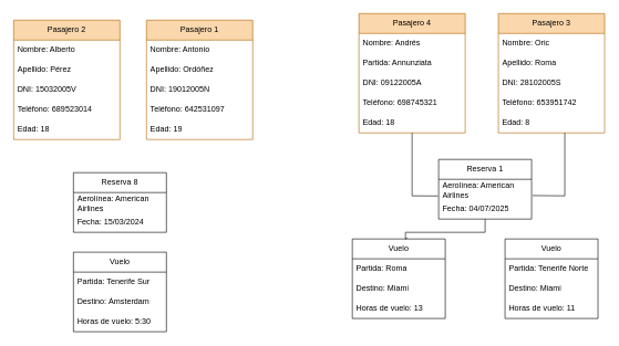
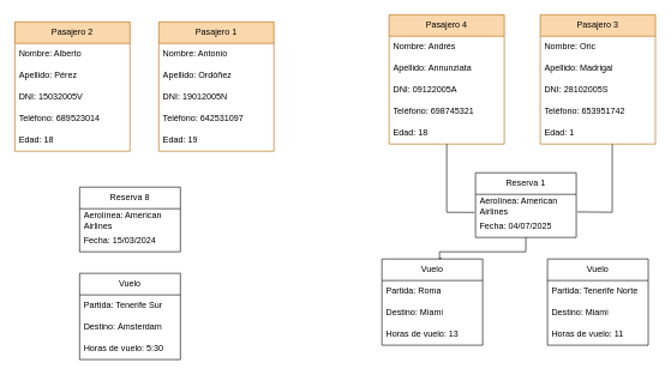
- <mxCell id="22" value="Partida: Annunziata" style="text;strokeColor=none;fillColor=none;align=left;verticalAlign=middle;spacingLeft=4;spacingRight=4;overflow=hidden;points=[[0,0.5],[1,0.5]];portConstraint=eastwest;rotatable=0;whiteSpace=wrap;html=1;" vertex="1" parent="20"><mxGeometry y="60" width="160" height="30" as="geometry" /></mxCell>
+ <mxCell id="22" value="Apellido: Annunziata" style="text;strokeColor=none;fillColor=none;align=left;verticalAlign=middle;spacingLeft=4;spacingRight=4;overflow=hidden;points=[[0,0.5],[1,0.5]];portConstraint=eastwest;rotatable=0;whiteSpace=wrap;html=1;" vertex="1" parent="20"><mxGeometry y="60" width="160" height="30" as="geometry" /></mxCell>
- <mxCell id="16" value="Apellido: Roma" style="text;strokeColor=none;fillColor=none;align=left;verticalAlign=middle;spacingLeft=4;spacingRight=4;overflow=hidden;points=[[0,0.5],[1,0.5]];portConstraint=eastwest;rotatable=0;whiteSpace=wrap;html=1;" vertex="1" parent="14"><mxGeometry y="60" width="160" height="30" as="geometry" /></mxCell>
+ <mxCell id="16" value="Apellido: Madrigal" style="text;strokeColor=none;fillColor=none;align=left;verticalAlign=middle;spacingLeft=4;spacingRight=4;overflow=hidden;points=[[0,0.5],[1,0.5]];portConstraint=eastwest;rotatable=0;whiteSpace=wrap;html=1;" vertex="1" parent="14"><mxGeometry y="60" width="160" height="30" as="geometry" /></mxCell>
- <mxCell id="19" value="Edad: 8" style="text;strokeColor=none;fillColor=none;align=left;verticalAlign=middle;spacingLeft=4;spacingRight=4;overflow=hidden;points=[[0,0.5],[1,0.5]];portConstraint=eastwest;rotatable=0;whiteSpace=wrap;html=1;" vertex="1" parent="14"><mxGeometry y="150" width="160" height="30" as="geometry" /></mxCell>
+ <mxCell id="19" value="Edad: 1" style="text;strokeColor=none;fillColor=none;align=left;verticalAlign=middle;spacingLeft=4;spacingRight=4;overflow=hidden;points=[[0,0.5],[1,0.5]];portConstraint=eastwest;rotatable=0;whiteSpace=wrap;html=1;" vertex="1" parent="14"><mxGeometry y="150" width="160" height="30" as="geometry" /></mxCell>
